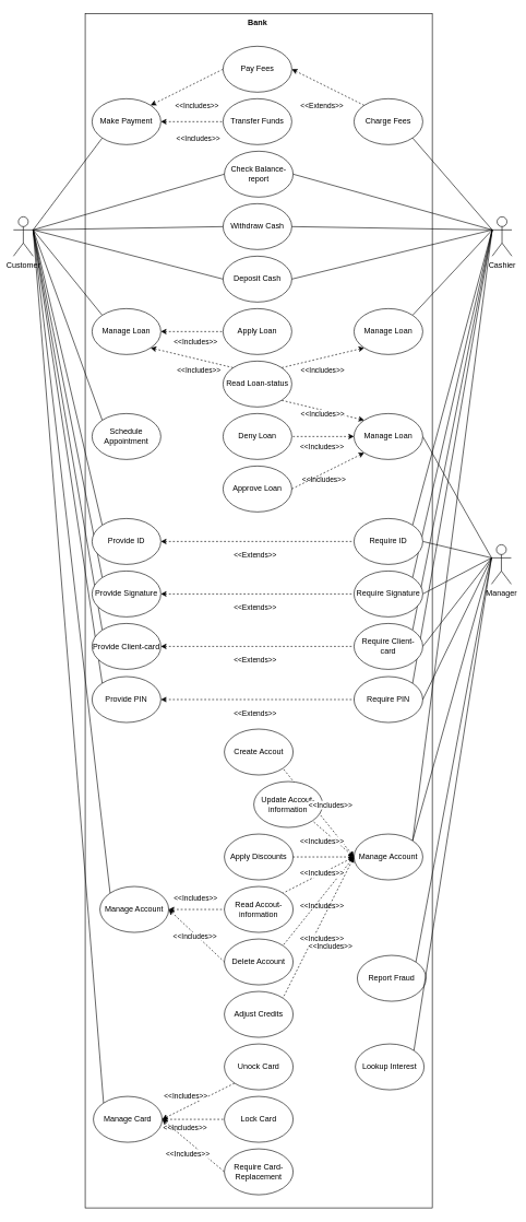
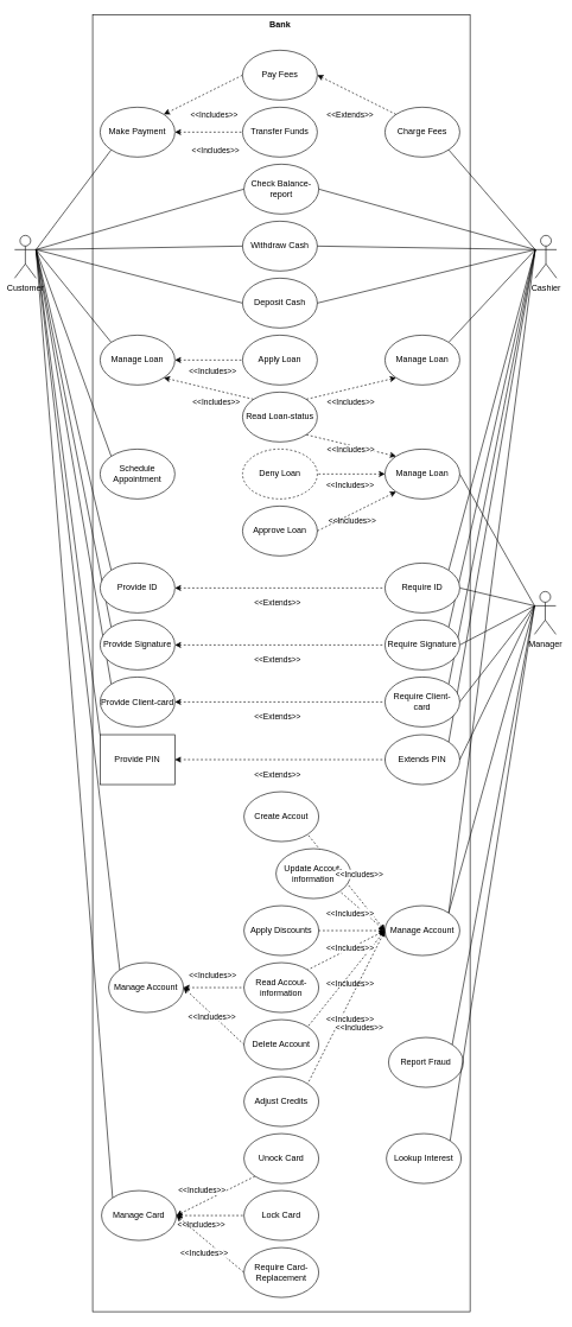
- <mxCell id="46" value="Deny Loan" style="ellipse;whiteSpace=wrap;html=1;" parent="1" vertex="1"><mxGeometry x="340" y="629.96" width="105" height="70" as="geometry" /></mxCell>
+ <mxCell id="46" value="Deny Loan" style="ellipse;whiteSpace=wrap;html=1;dashed=1;" parent="1" vertex="1"><mxGeometry x="340" y="629.96" width="105" height="70" as="geometry" /></mxCell>
- <mxCell id="106" value="Provide PIN" style="ellipse;whiteSpace=wrap;html=1;" parent="1" vertex="1"><mxGeometry x="140" y="1031" width="105" height="70" as="geometry" /></mxCell>
+ <mxCell id="106" value="Provide PIN" style="whiteSpace=wrap;html=1;rounded=0;" parent="1" vertex="1"><mxGeometry x="140" y="1031" width="105" height="70" as="geometry" /></mxCell>
- <mxCell id="107" value="Require PIN" style="ellipse;whiteSpace=wrap;html=1;" parent="1" vertex="1"><mxGeometry x="540" y="1031" width="105" height="70" as="geometry" /></mxCell>
+ <mxCell id="107" value="Extends PIN" style="ellipse;whiteSpace=wrap;html=1;" parent="1" vertex="1"><mxGeometry x="540" y="1031" width="105" height="70" as="geometry" /></mxCell>
